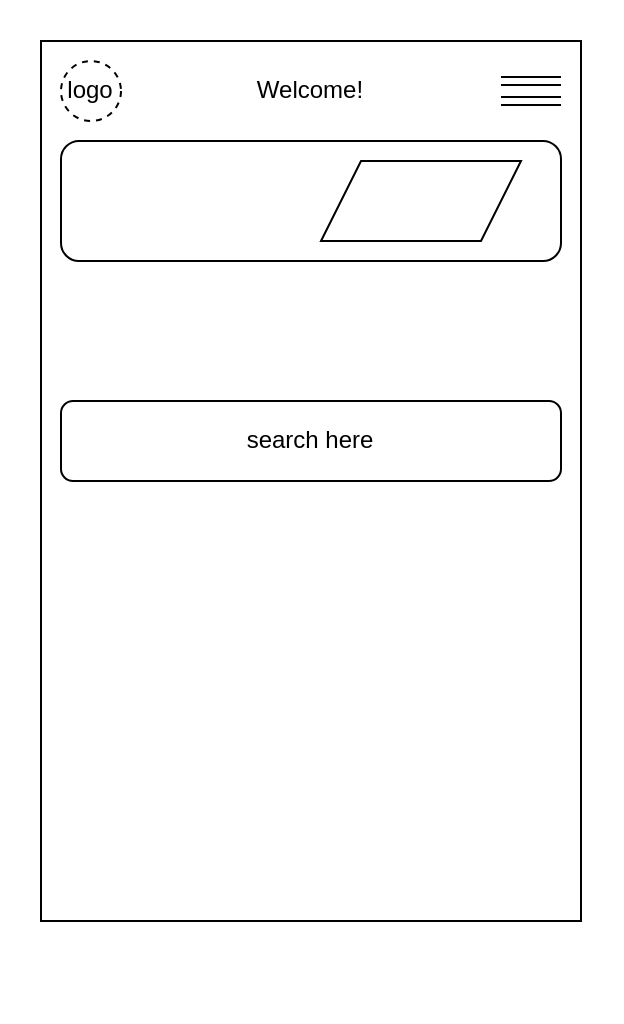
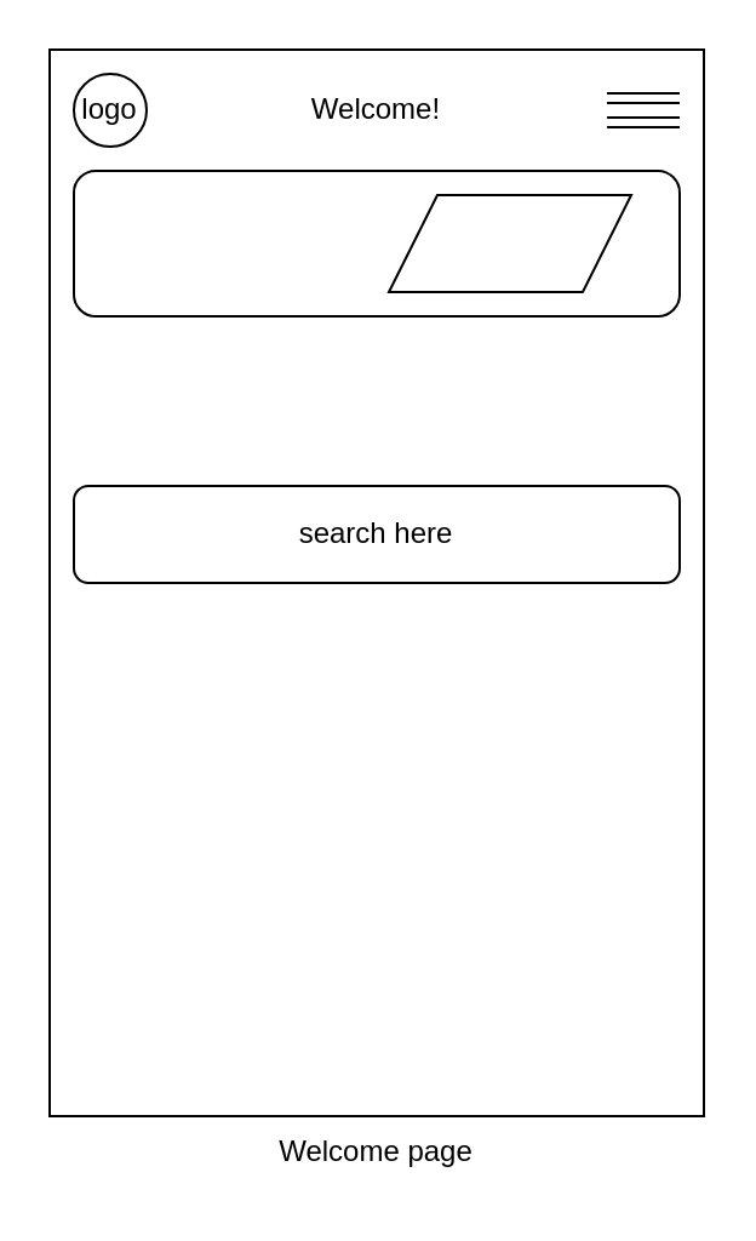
- <mxCell id="3" value="logo" style="ellipse;whiteSpace=wrap;html=1;aspect=fixed;dashed=1;" vertex="1" parent="1"><mxGeometry x="30" y="30" width="30" height="30" as="geometry" /></mxCell>
+ <mxCell id="3" value="logo" style="ellipse;whiteSpace=wrap;html=1;aspect=fixed;" vertex="1" parent="1"><mxGeometry x="30" y="30" width="30" height="30" as="geometry" /></mxCell>
+ <mxCell id="10" value="Welcome page" style="text;html=1;strokeColor=none;fillColor=none;align=center;verticalAlign=middle;whiteSpace=wrap;rounded=0;" vertex="1" parent="1"><mxGeometry x="30" y="460" width="250" height="30" as="geometry" /></mxCell>
